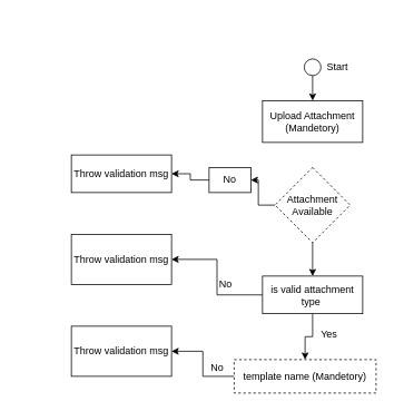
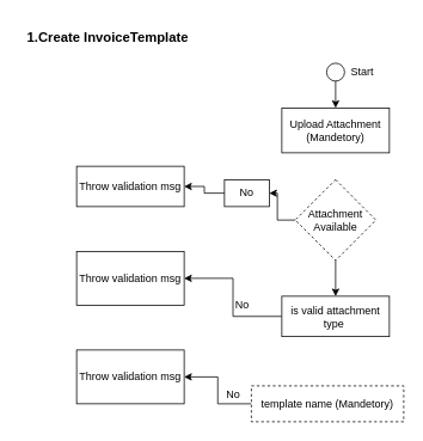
+ <mxCell id="2" value="&lt;b&gt;&lt;font style=&quot;font-size: 15px&quot;&gt;1.Create InvoiceTemplate&lt;/font&gt;&lt;/b&gt;" style="text;html=1;strokeColor=none;fillColor=none;align=center;verticalAlign=middle;whiteSpace=wrap;rounded=0;" vertex="1" parent="1"><mxGeometry x="20" y="20" width="200" height="40" as="geometry" /></mxCell>
- <mxCell id="21" value="Yes" style="text;html=1;strokeColor=none;fillColor=none;align=center;verticalAlign=middle;whiteSpace=wrap;rounded=0;" vertex="1" parent="1"><mxGeometry x="374" y="390" width="40" height="20" as="geometry" /></mxCell>
- <mxCell id="12" value="" style="edgeStyle=orthogonalEdgeStyle;rounded=0;orthogonalLoop=1;jettySize=auto;html=1;" edge="1" parent="1" source="14" target="16"><mxGeometry relative="1" as="geometry" /></mxCell>
